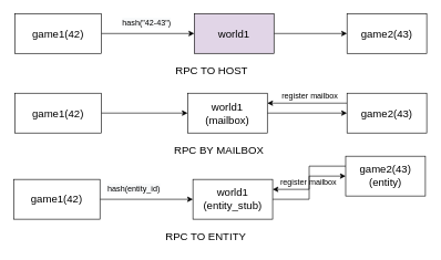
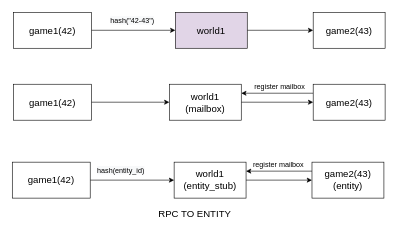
- <mxCell id="23" value="&lt;div style=&quot;text-align: center&quot;&gt;&lt;span&gt;&lt;font face=&quot;helvetica&quot; style=&quot;font-size: 16px&quot;&gt;RPC TO HOST&lt;/font&gt;&lt;/span&gt;&lt;/div&gt;" style="text;whiteSpace=wrap;html=1;" vertex="1" parent="1"><mxGeometry x="262" y="90" width="136" height="30" as="geometry" /></mxCell>
- <mxCell id="24" value="&lt;div style=&quot;text-align: center&quot;&gt;&lt;span&gt;&lt;font face=&quot;helvetica&quot; style=&quot;font-size: 16px&quot;&gt;RPC BY MAILBOX&lt;/font&gt;&lt;/span&gt;&lt;/div&gt;" style="text;whiteSpace=wrap;html=1;" vertex="1" parent="1"><mxGeometry x="260" y="210" width="142" height="30" as="geometry" /></mxCell>
- <mxCell id="20" value="&lt;font style=&quot;font-size: 16px&quot;&gt;game2(43)&lt;br&gt;(entity)&lt;br&gt;&lt;/font&gt;" style="rounded=0;whiteSpace=wrap;html=1;" vertex="1" parent="1"><mxGeometry x="520" y="235" width="120" height="60" as="geometry" /></mxCell>
+ <mxCell id="20" value="&lt;font style=&quot;font-size: 16px&quot;&gt;game2(43)&lt;br&gt;(entity)&lt;br&gt;&lt;/font&gt;" style="rounded=0;whiteSpace=wrap;html=1;" vertex="1" parent="1"><mxGeometry x="520" y="270" width="120" height="60" as="geometry" /></mxCell>
- <mxCell id="25" value="&lt;div style=&quot;text-align: center&quot;&gt;&lt;span&gt;&lt;font face=&quot;helvetica&quot; style=&quot;font-size: 16px&quot;&gt;RPC TO ENTITY&lt;/font&gt;&lt;/span&gt;&lt;/div&gt;" style="text;whiteSpace=wrap;html=1;" vertex="1" parent="1"><mxGeometry x="247" y="340" width="136" height="30" as="geometry" /></mxCell>
+ <mxCell id="25" value="&lt;div style=&quot;text-align: center&quot;&gt;&lt;span&gt;&lt;font face=&quot;helvetica&quot; style=&quot;font-size: 16px&quot;&gt;RPC TO ENTITY&lt;/font&gt;&lt;/span&gt;&lt;/div&gt;" style="text;whiteSpace=wrap;html=1;" vertex="1" parent="1"><mxGeometry x="262" y="340" width="136" height="30" as="geometry" /></mxCell>
